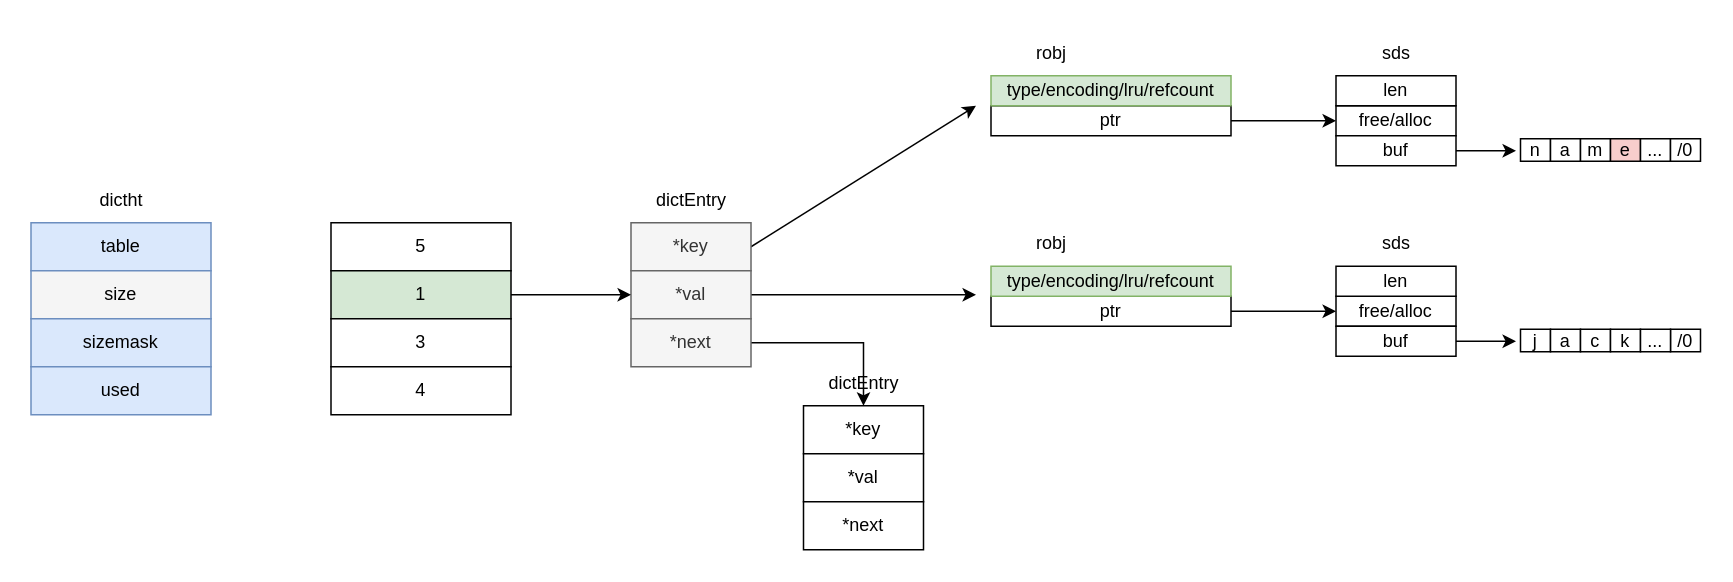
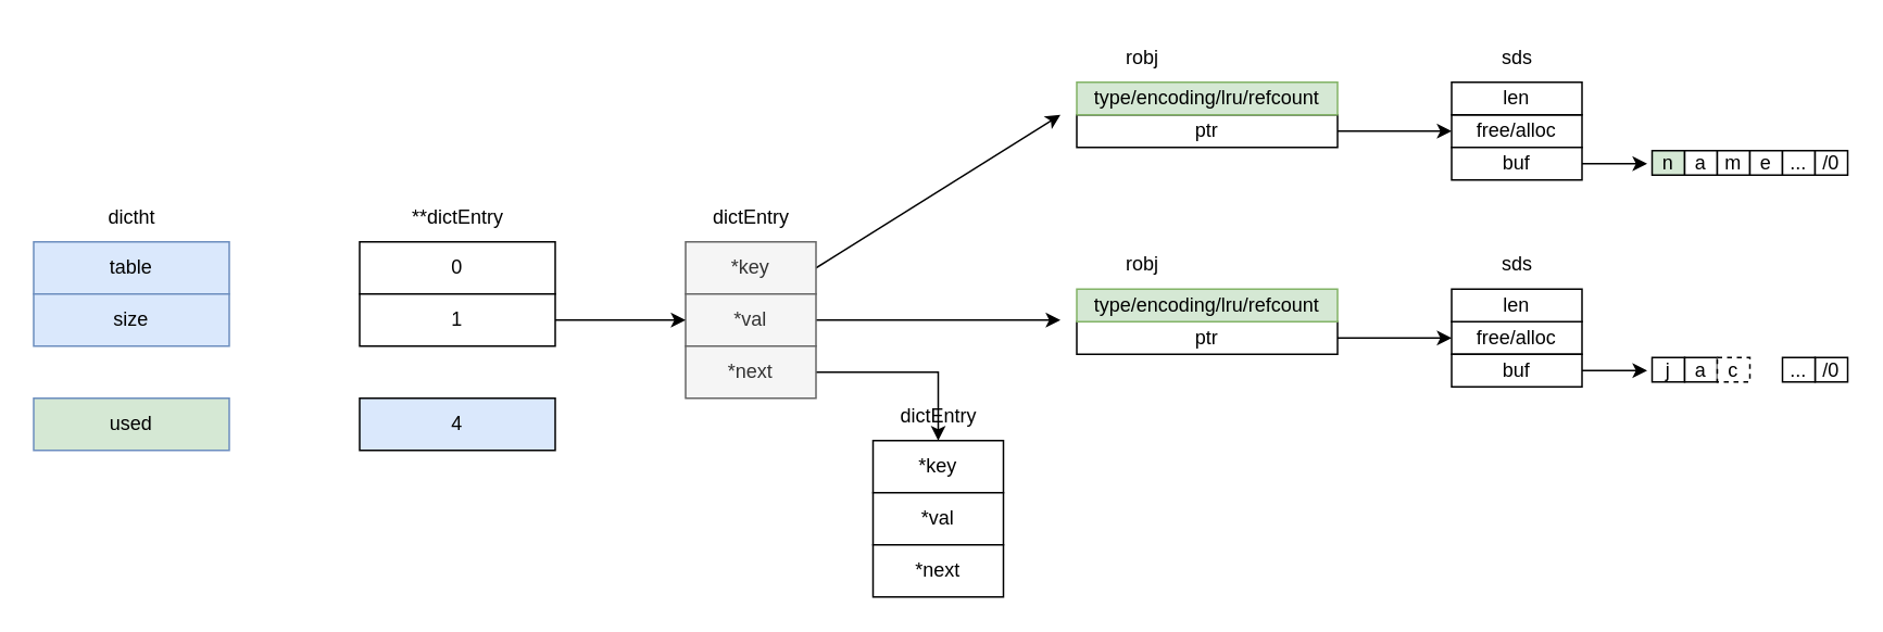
- <mxCell id="42" value="n" style="rounded=0;whiteSpace=wrap;html=1;" vertex="1" parent="1"><mxGeometry x="1013" y="92" width="20" height="15" as="geometry" /></mxCell>
+ <mxCell id="42" value="n" style="rounded=0;whiteSpace=wrap;html=1;fillColor=#d5e8d4;" vertex="1" parent="1"><mxGeometry x="1013" y="92" width="20" height="15" as="geometry" /></mxCell>
- <mxCell id="45" value="e" style="rounded=0;whiteSpace=wrap;html=1;fillColor=#f8cecc;" vertex="1" parent="1"><mxGeometry x="1073" y="92" width="20" height="15" as="geometry" /></mxCell>
+ <mxCell id="45" value="e" style="rounded=0;whiteSpace=wrap;html=1;" vertex="1" parent="1"><mxGeometry x="1073" y="92" width="20" height="15" as="geometry" /></mxCell>
+ <mxCell id="50" value="**dictEntry" style="text;html=1;align=center;verticalAlign=middle;resizable=0;points=[];autosize=1;strokeColor=none;fillColor=none;" vertex="1" parent="1"><mxGeometry x="240" y="118" width="80" height="30" as="geometry" /></mxCell>
- <mxCell id="49" value="5" style="rounded=0;whiteSpace=wrap;html=1;" vertex="1" parent="1"><mxGeometry x="220" y="148" width="120" height="32" as="geometry" /></mxCell>
+ <mxCell id="49" value="0" style="rounded=0;whiteSpace=wrap;html=1;" vertex="1" parent="1"><mxGeometry x="220" y="148" width="120" height="32" as="geometry" /></mxCell>
- <mxCell id="5" value="size" style="rounded=0;whiteSpace=wrap;html=1;fillColor=#f5f5f5;strokeColor=#6c8ebf;" vertex="1" parent="1"><mxGeometry x="20" y="180" width="120" height="32" as="geometry" /></mxCell>
+ <mxCell id="5" value="size" style="rounded=0;whiteSpace=wrap;html=1;fillColor=#dae8fc;strokeColor=#6c8ebf;" vertex="1" parent="1"><mxGeometry x="20" y="180" width="120" height="32" as="geometry" /></mxCell>
- <mxCell id="52" value="1" style="rounded=0;whiteSpace=wrap;html=1;fillColor=#d5e8d4;" vertex="1" parent="1"><mxGeometry x="220" y="180" width="120" height="32" as="geometry" /></mxCell>
+ <mxCell id="52" value="1" style="rounded=0;whiteSpace=wrap;html=1;" vertex="1" parent="1"><mxGeometry x="220" y="180" width="120" height="32" as="geometry" /></mxCell>
- <mxCell id="26" value="c" style="rounded=0;whiteSpace=wrap;html=1;" vertex="1" parent="1"><mxGeometry x="1053" y="219" width="20" height="15" as="geometry" /></mxCell>
+ <mxCell id="26" value="c" style="rounded=0;whiteSpace=wrap;html=1;dashed=1;" vertex="1" parent="1"><mxGeometry x="1053" y="219" width="20" height="15" as="geometry" /></mxCell>
- <mxCell id="27" value="k" style="rounded=0;whiteSpace=wrap;html=1;" vertex="1" parent="1"><mxGeometry x="1073" y="219" width="20" height="15" as="geometry" /></mxCell>
- <mxCell id="6" value="sizemask" style="rounded=0;whiteSpace=wrap;html=1;fillColor=#dae8fc;strokeColor=#6c8ebf;" vertex="1" parent="1"><mxGeometry x="20" y="212" width="120" height="32" as="geometry" /></mxCell>
- <mxCell id="53" value="3" style="rounded=0;whiteSpace=wrap;html=1;" vertex="1" parent="1"><mxGeometry x="220" y="212" width="120" height="32" as="geometry" /></mxCell>
- <mxCell id="7" value="used" style="rounded=0;whiteSpace=wrap;html=1;fillColor=#dae8fc;strokeColor=#6c8ebf;" vertex="1" parent="1"><mxGeometry x="20" y="244" width="120" height="32" as="geometry" /></mxCell>
+ <mxCell id="7" value="used" style="rounded=0;whiteSpace=wrap;html=1;fillColor=#d5e8d4;strokeColor=#6c8ebf;" vertex="1" parent="1"><mxGeometry x="20" y="244" width="120" height="32" as="geometry" /></mxCell>
- <mxCell id="54" value="4" style="rounded=0;whiteSpace=wrap;html=1;" vertex="1" parent="1"><mxGeometry x="220" y="244" width="120" height="32" as="geometry" /></mxCell>
+ <mxCell id="54" value="4" style="rounded=0;whiteSpace=wrap;html=1;fillColor=#dae8fc;" vertex="1" parent="1"><mxGeometry x="220" y="244" width="120" height="32" as="geometry" /></mxCell>
